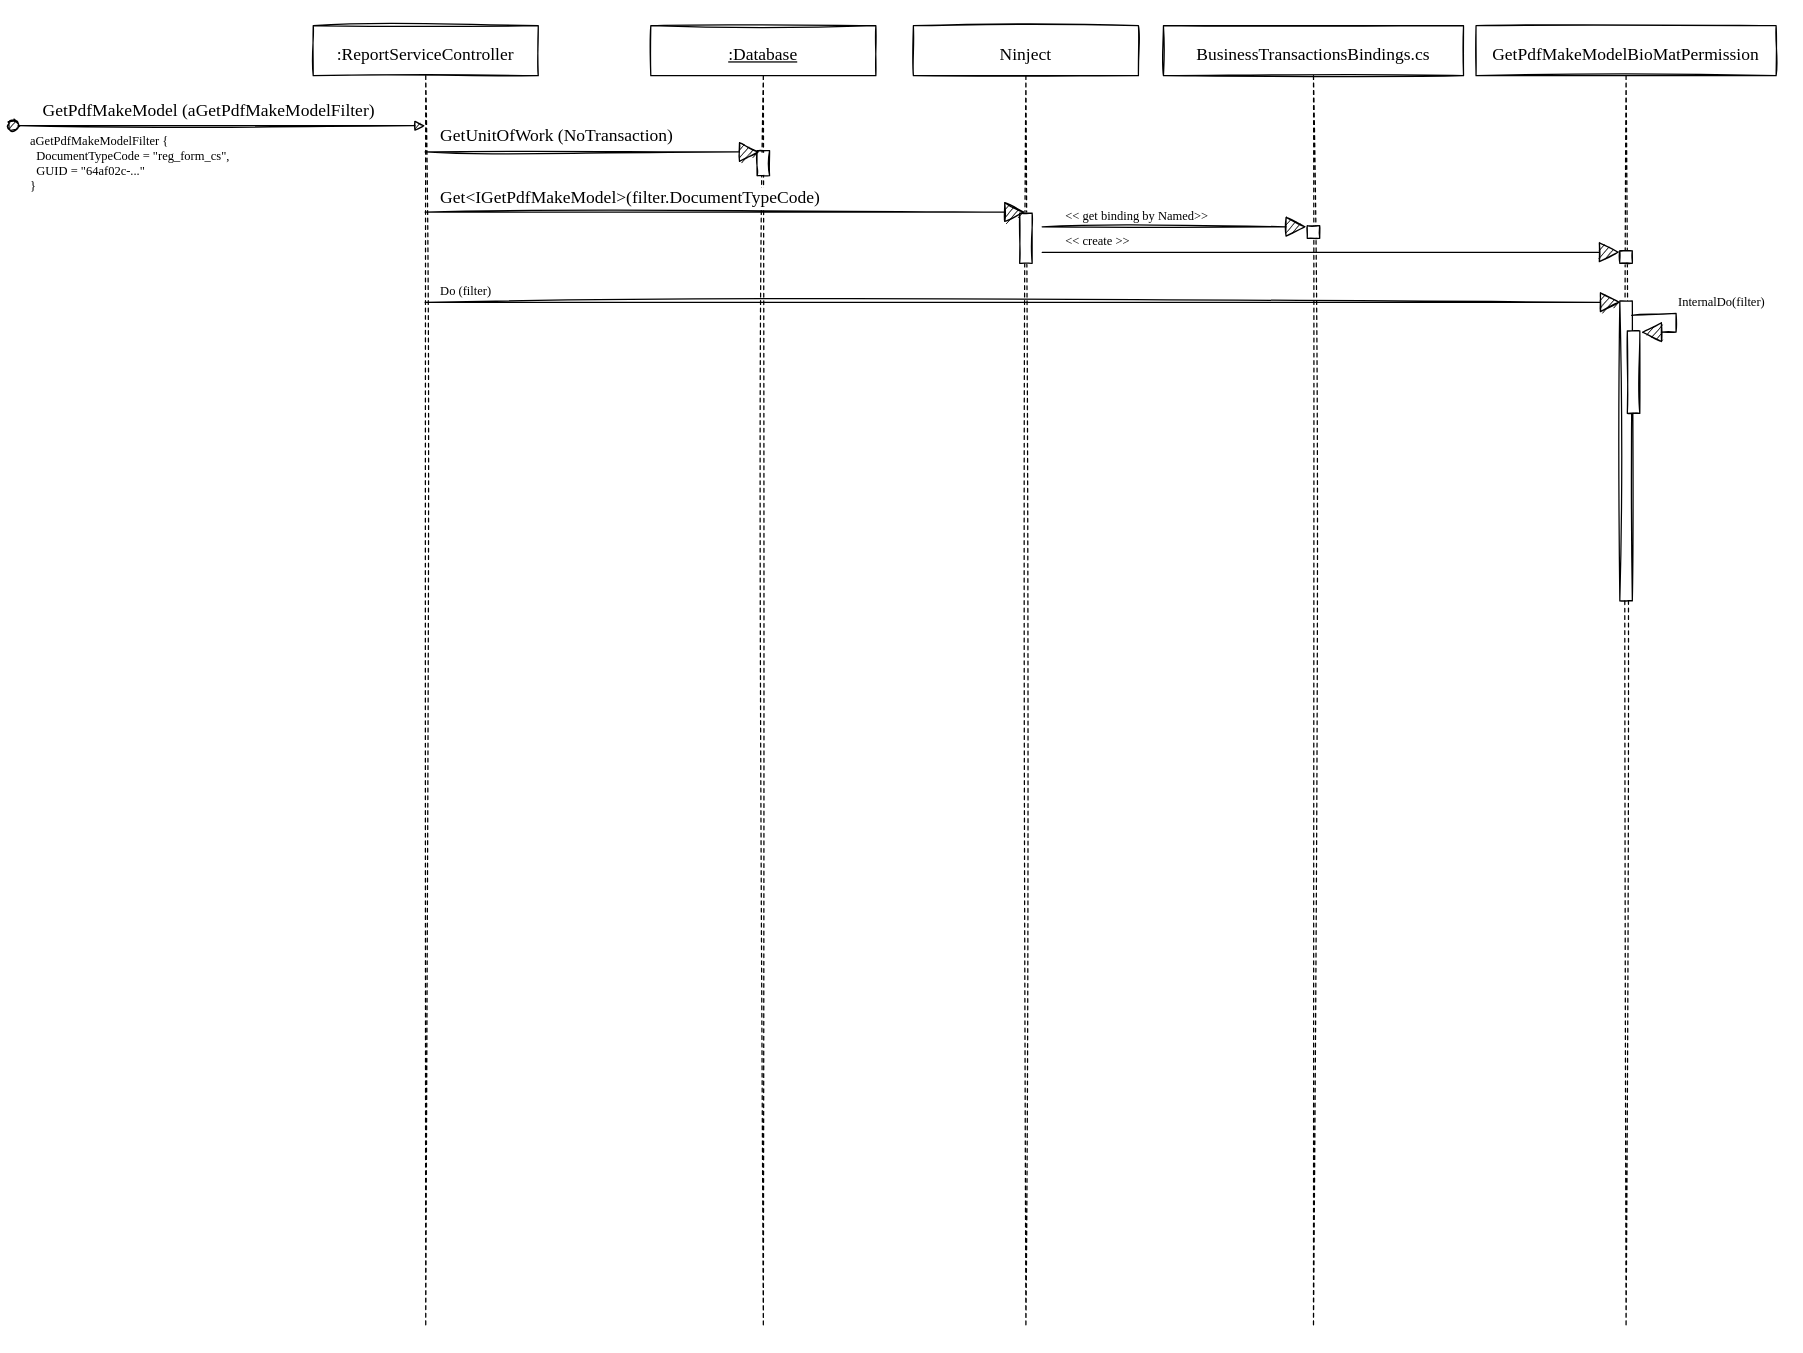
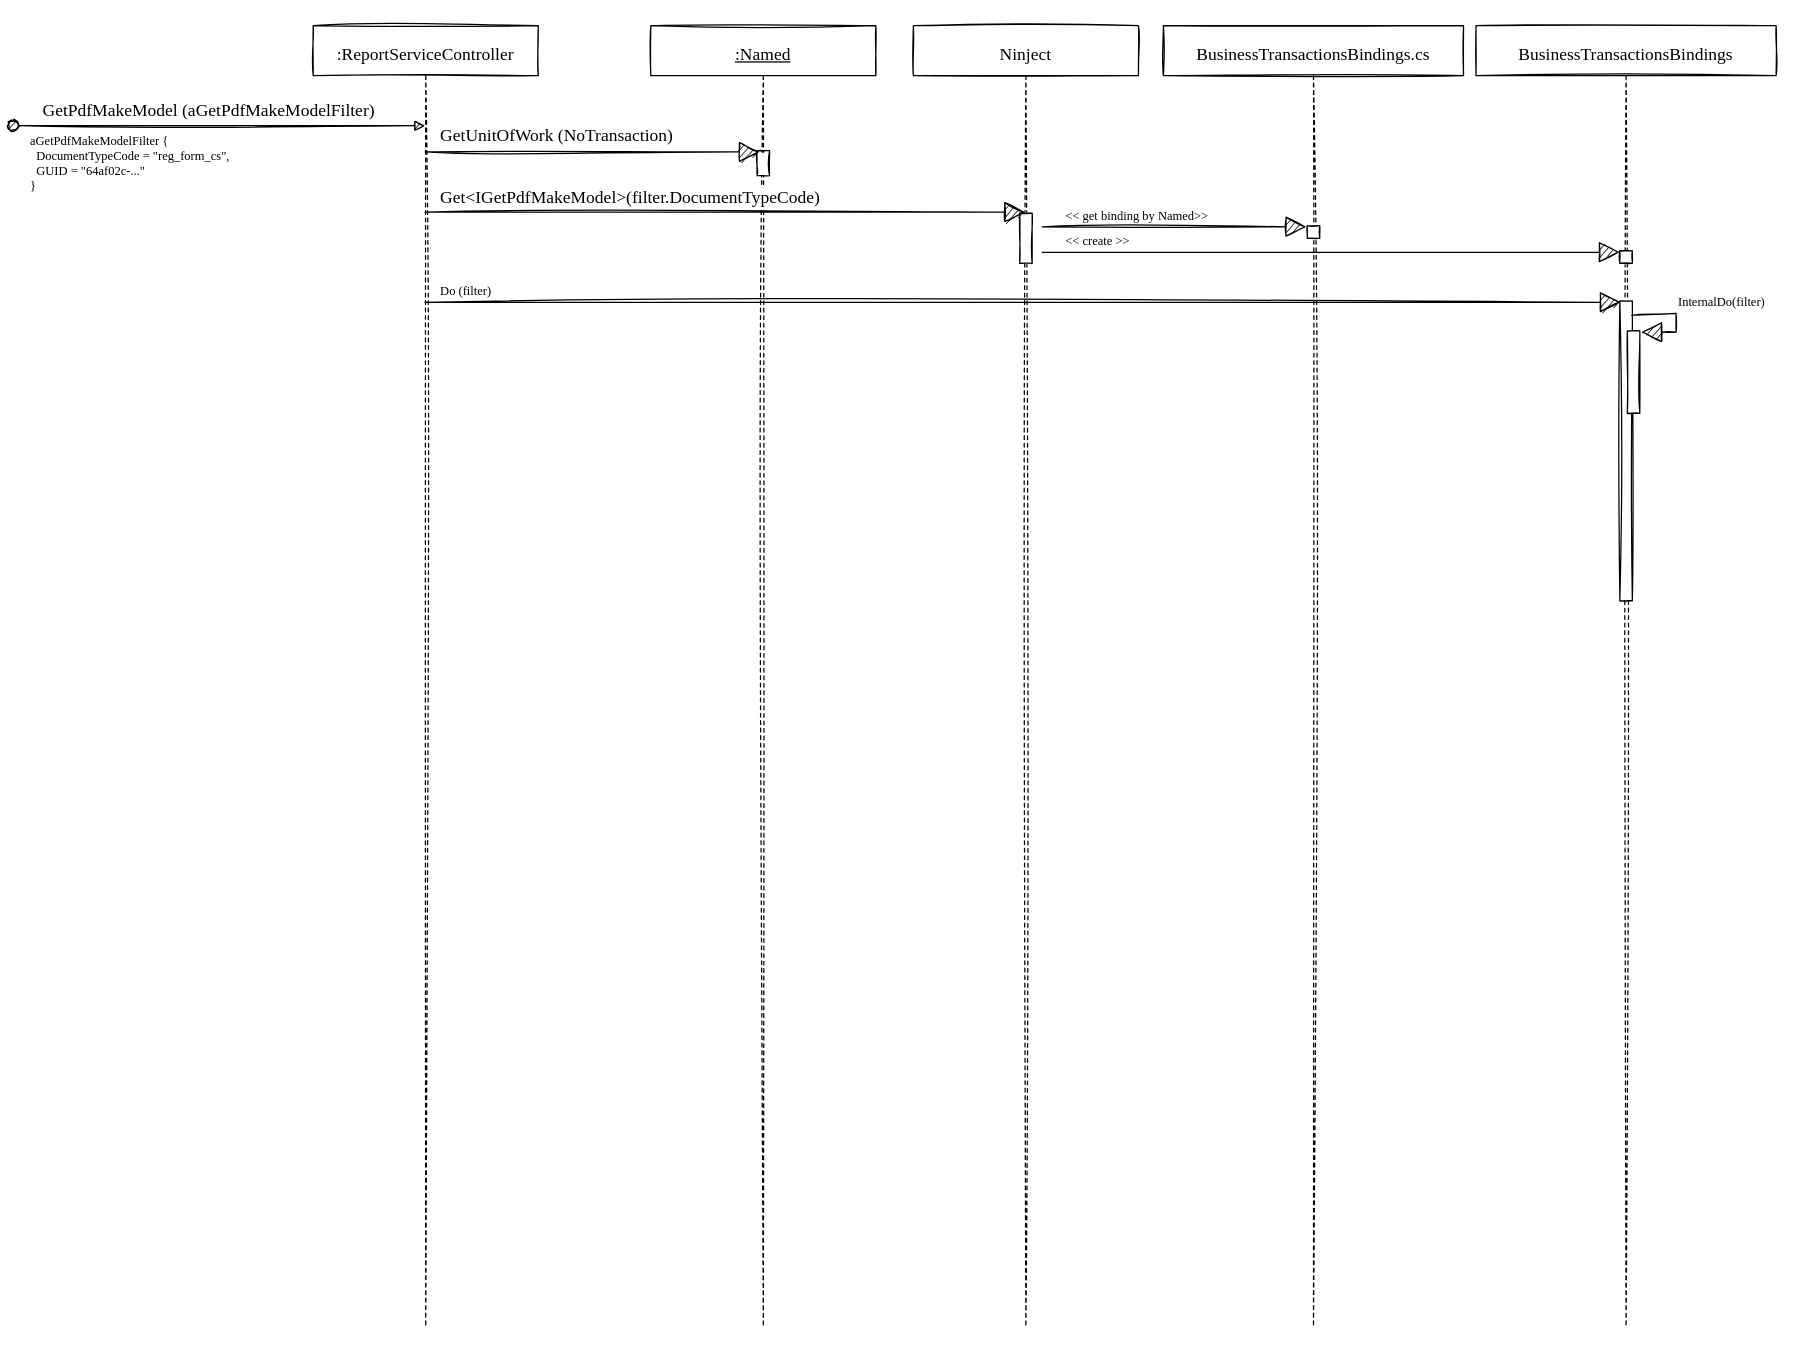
- <mxCell id="4" value="&lt;font style=&quot;font-size: 14px;&quot;&gt;&lt;u&gt;:Database&lt;/u&gt;&lt;/font&gt;" style="shape=umlLifeline;perimeter=lifelinePerimeter;whiteSpace=wrap;html=1;container=1;collapsible=0;recursiveResize=0;outlineConnect=0;sketch=1;hachureGap=4;fontFamily=Architects Daughter;fontSource=https%3A%2F%2Ffonts.googleapis.com%2Fcss%3Ffamily%3DArchitects%2BDaughter;fontSize=20;" vertex="1" parent="1"><mxGeometry x="520" y="20" width="180" height="1040" as="geometry" /></mxCell>
+ <mxCell id="4" value="&lt;font style=&quot;font-size: 14px;&quot;&gt;&lt;u&gt;:Named&lt;/u&gt;&lt;/font&gt;" style="shape=umlLifeline;perimeter=lifelinePerimeter;whiteSpace=wrap;html=1;container=1;collapsible=0;recursiveResize=0;outlineConnect=0;sketch=1;hachureGap=4;fontFamily=Architects Daughter;fontSource=https%3A%2F%2Ffonts.googleapis.com%2Fcss%3Ffamily%3DArchitects%2BDaughter;fontSize=20;" vertex="1" parent="1"><mxGeometry x="520" y="20" width="180" height="1040" as="geometry" /></mxCell>
- <mxCell id="14" value="&lt;font style=&quot;font-size: 14px;&quot;&gt;GetPdfMakeModelBioMatPermission&lt;/font&gt;" style="shape=umlLifeline;perimeter=lifelinePerimeter;whiteSpace=wrap;html=1;container=1;collapsible=0;recursiveResize=0;outlineConnect=0;sketch=1;hachureGap=4;fontFamily=Architects Daughter;fontSource=https%3A%2F%2Ffonts.googleapis.com%2Fcss%3Ffamily%3DArchitects%2BDaughter;fontSize=20;" vertex="1" parent="1"><mxGeometry x="1180" y="20" width="240" height="1040" as="geometry" /></mxCell>
+ <mxCell id="14" value="&lt;font style=&quot;font-size: 14px;&quot;&gt;BusinessTransactionsBindings&lt;/font&gt;" style="shape=umlLifeline;perimeter=lifelinePerimeter;whiteSpace=wrap;html=1;container=1;collapsible=0;recursiveResize=0;outlineConnect=0;sketch=1;hachureGap=4;fontFamily=Architects Daughter;fontSource=https%3A%2F%2Ffonts.googleapis.com%2Fcss%3Ffamily%3DArchitects%2BDaughter;fontSize=20;" vertex="1" parent="1"><mxGeometry x="1180" y="20" width="240" height="1040" as="geometry" /></mxCell>
